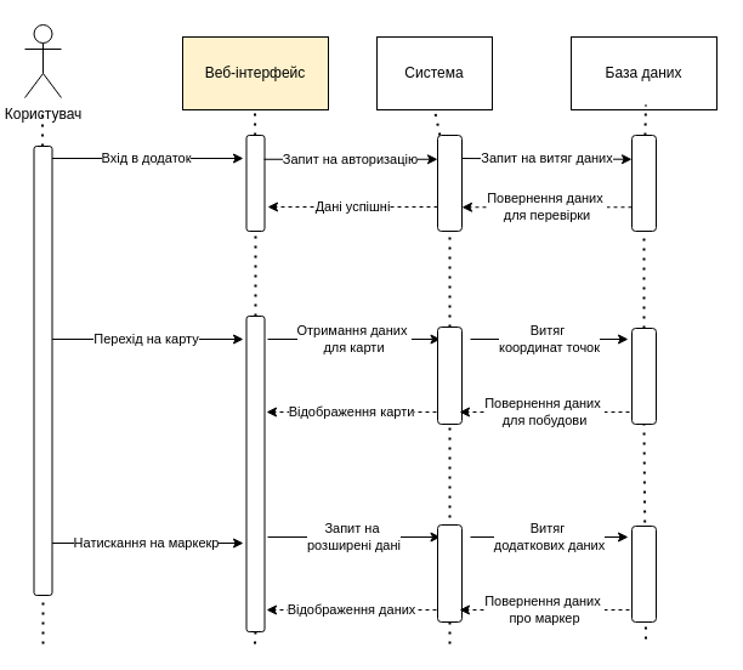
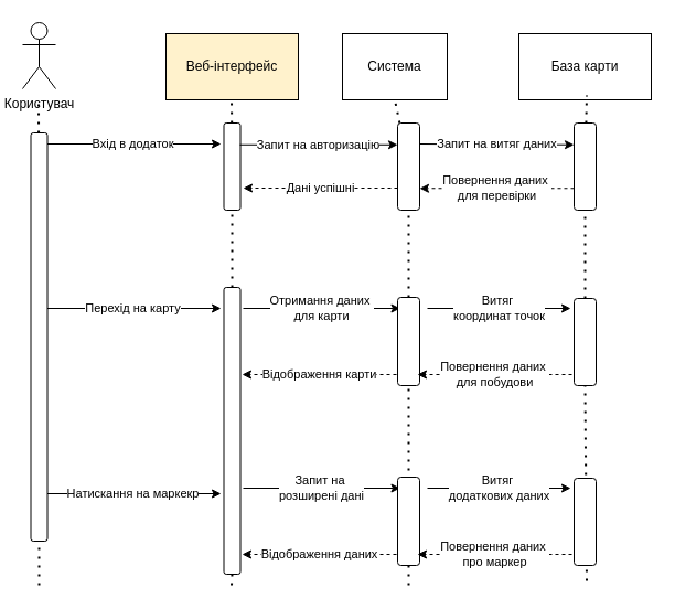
- <mxCell id="5" value="База даних" style="rounded=0;whiteSpace=wrap;html=1;" vertex="1" parent="1"><mxGeometry x="470" y="30" width="120" height="60" as="geometry" /></mxCell>
+ <mxCell id="5" value="База карти" style="rounded=0;whiteSpace=wrap;html=1;" vertex="1" parent="1"><mxGeometry x="470" y="30" width="120" height="60" as="geometry" /></mxCell>
